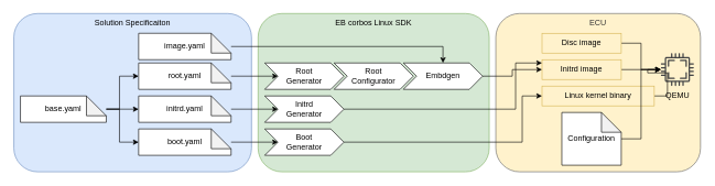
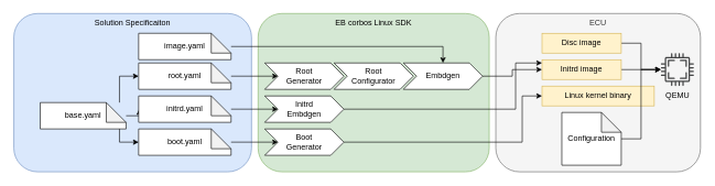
- <mxCell id="2" value="ECU" style="rounded=1;whiteSpace=wrap;html=1;verticalAlign=top;fillColor=#fff2cc;fontColor=#333333;strokeColor=#666666;" parent="1" vertex="1"><mxGeometry x="750" y="20" width="310" height="240" as="geometry" /></mxCell>
+ <mxCell id="2" value="ECU" style="rounded=1;whiteSpace=wrap;html=1;verticalAlign=top;fillColor=#f5f5f5;fontColor=#333333;strokeColor=#666666;" parent="1" vertex="1"><mxGeometry x="750" y="20" width="310" height="240" as="geometry" /></mxCell>
- <mxCell id="8" style="edgeStyle=orthogonalEdgeStyle;rounded=0;orthogonalLoop=1;jettySize=auto;html=1;" parent="1" source="9" target="5" edge="1"><mxGeometry relative="1" as="geometry" /></mxCell>
- <mxCell id="19" value="base.yaml" style="shape=note;whiteSpace=wrap;html=1;backgroundOutline=1;darkOpacity=0.05;align=center;" parent="1" vertex="1"><mxGeometry y="145" width="130" height="40" as="geometry" x="30" /></mxCell>
+ <mxCell id="19" value="base.yaml" style="shape=note;whiteSpace=wrap;html=1;backgroundOutline=1;darkOpacity=0.05;align=center;" parent="1" vertex="1"><mxGeometry x="60" y="155" width="130" height="40" as="geometry" /></mxCell>
- <mxCell id="31" value="Initrd&lt;br&gt;Generator" style="shape=step;perimeter=stepPerimeter;whiteSpace=wrap;html=1;fixedSize=1;" parent="1" vertex="1"><mxGeometry x="400" y="145" width="120" height="40" as="geometry" /></mxCell>
+ <mxCell id="31" value="Initrd&lt;br&gt;Embdgen" style="shape=step;perimeter=stepPerimeter;whiteSpace=wrap;html=1;fixedSize=1;" parent="1" vertex="1"><mxGeometry x="400" y="145" width="120" height="40" as="geometry" /></mxCell>
